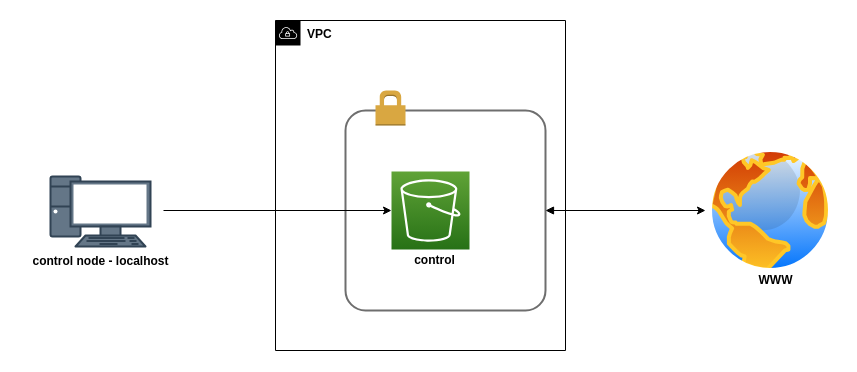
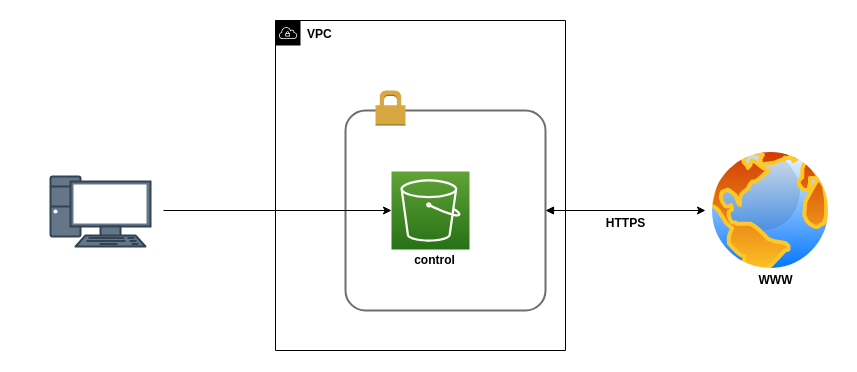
+ <mxCell id="12" value="&lt;font color=&quot;#000000&quot;&gt;&lt;b&gt;HTTPS&lt;/b&gt;&lt;/font&gt;" style="text;html=1;align=center;verticalAlign=middle;resizable=0;points=[];autosize=1;strokeColor=none;fillColor=none;" parent="1" vertex="1"><mxGeometry x="595" y="208" width="60" height="30" as="geometry" /></mxCell>
- <mxCell id="6" value="&lt;font color=&quot;#000000&quot;&gt;&lt;b&gt;control node - localhost&lt;/b&gt;&lt;/font&gt;" style="text;html=1;align=center;verticalAlign=middle;resizable=0;points=[];autosize=1;strokeColor=none;fillColor=none;" parent="1" vertex="1"><mxGeometry x="20" y="246" width="160" height="30" as="geometry" /></mxCell>
